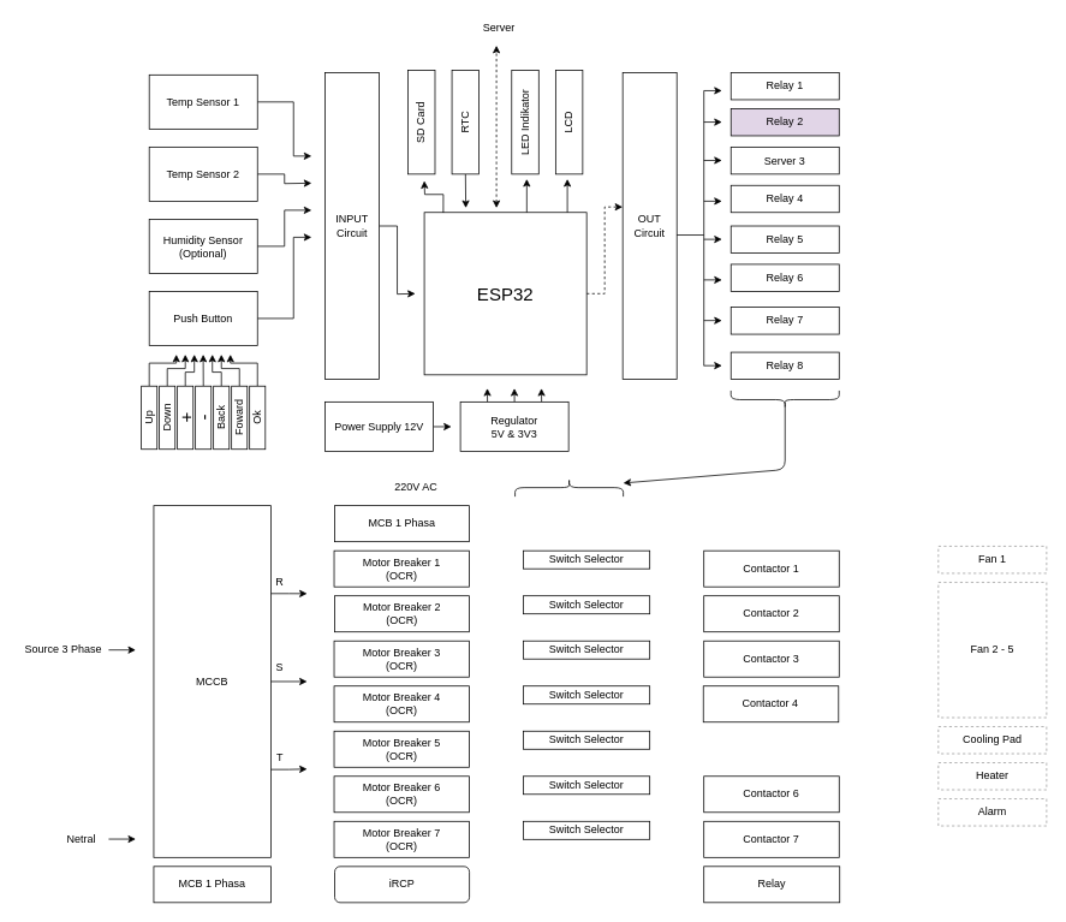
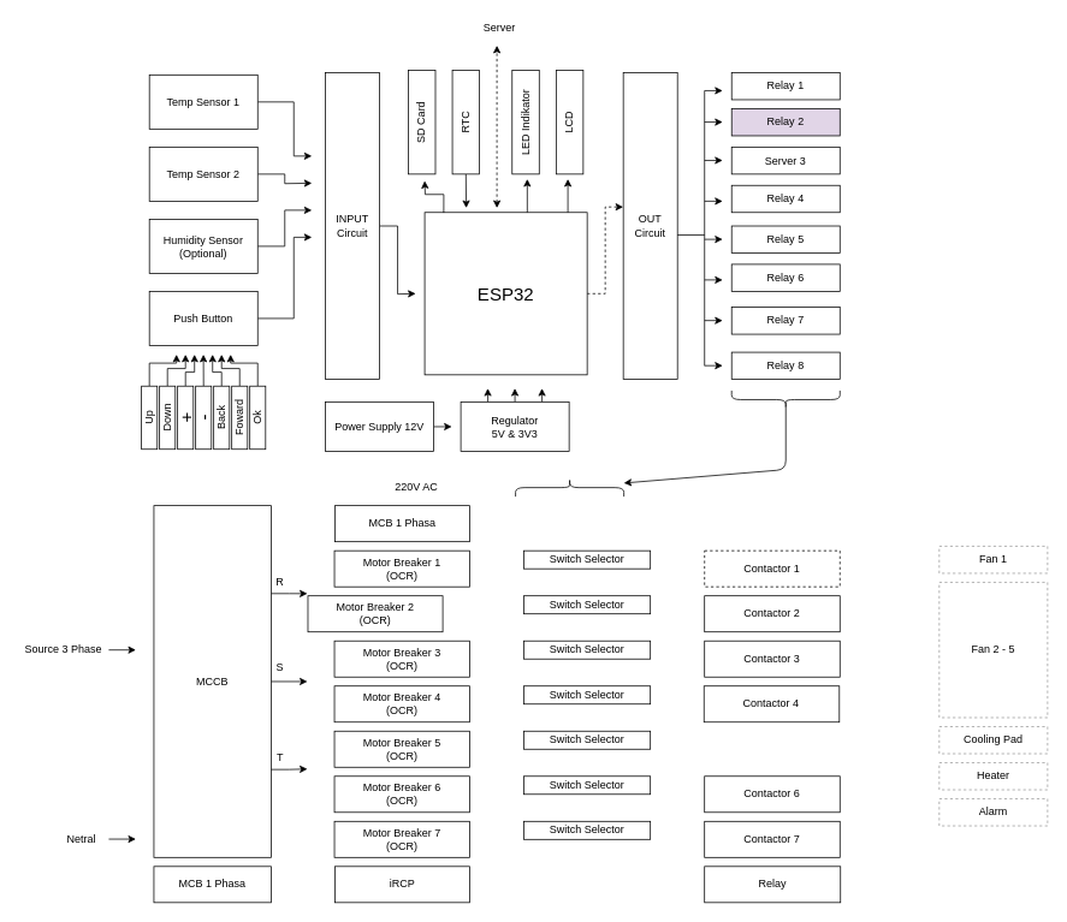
- <mxCell id="75" value="&lt;div&gt;Contactor 1&lt;br&gt;&lt;/div&gt;" style="rounded=0;whiteSpace=wrap;html=1;strokeWidth=1;fillColor=none;" parent="1" vertex="1"><mxGeometry x="780" y="610" width="150" height="40" as="geometry" /></mxCell>
+ <mxCell id="75" value="&lt;div&gt;Contactor 1&lt;br&gt;&lt;/div&gt;" style="rounded=0;whiteSpace=wrap;html=1;strokeWidth=1;fillColor=none;dashed=1;" parent="1" vertex="1"><mxGeometry x="780" y="610" width="150" height="40" as="geometry" /></mxCell>
- <mxCell id="96" value="&lt;div&gt;Motor Breaker 2&lt;br&gt;&lt;/div&gt;&lt;div&gt;(OCR)&lt;br&gt;&lt;/div&gt;" style="rounded=0;whiteSpace=wrap;html=1;strokeWidth=1;fillColor=none;" vertex="1" parent="1"><mxGeometry x="370.63" y="660" width="149.37" height="40" as="geometry" /></mxCell>
+ <mxCell id="96" value="&lt;div&gt;Motor Breaker 2&lt;br&gt;&lt;/div&gt;&lt;div&gt;(OCR)&lt;br&gt;&lt;/div&gt;" style="rounded=0;whiteSpace=wrap;html=1;strokeWidth=1;fillColor=none;" vertex="1" parent="1"><mxGeometry x="340.63" y="660" width="149.37" height="40" as="geometry" /></mxCell>
- <mxCell id="82" value="iRCP" style="whiteSpace=wrap;html=1;strokeWidth=1;fillColor=none;rounded=1;" parent="1" vertex="1"><mxGeometry x="370.63" y="960" width="149.37" height="40" as="geometry" /></mxCell>
+ <mxCell id="82" value="iRCP" style="rounded=0;whiteSpace=wrap;html=1;strokeWidth=1;fillColor=none;" parent="1" vertex="1"><mxGeometry x="370.63" y="960" width="149.37" height="40" as="geometry" /></mxCell>
